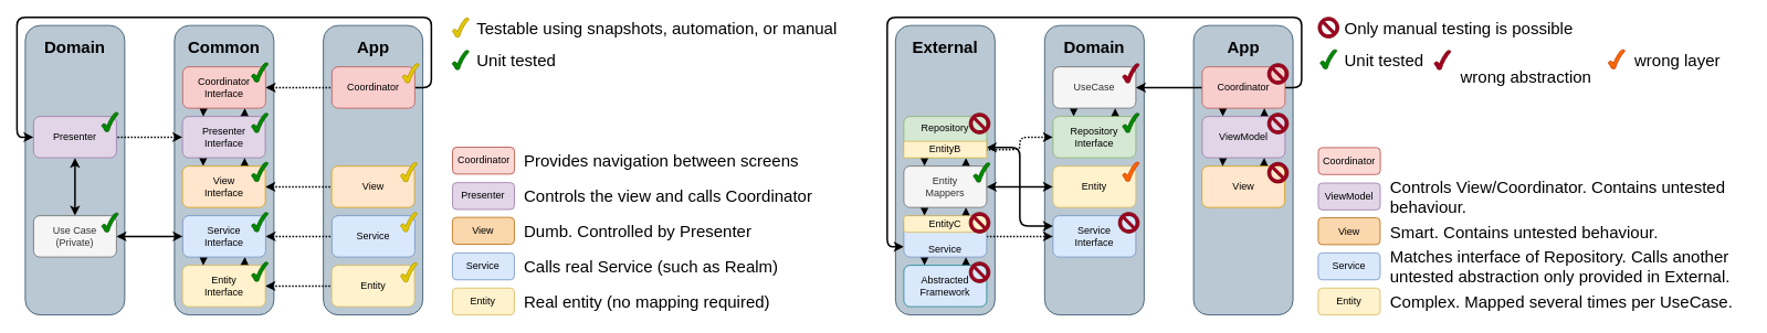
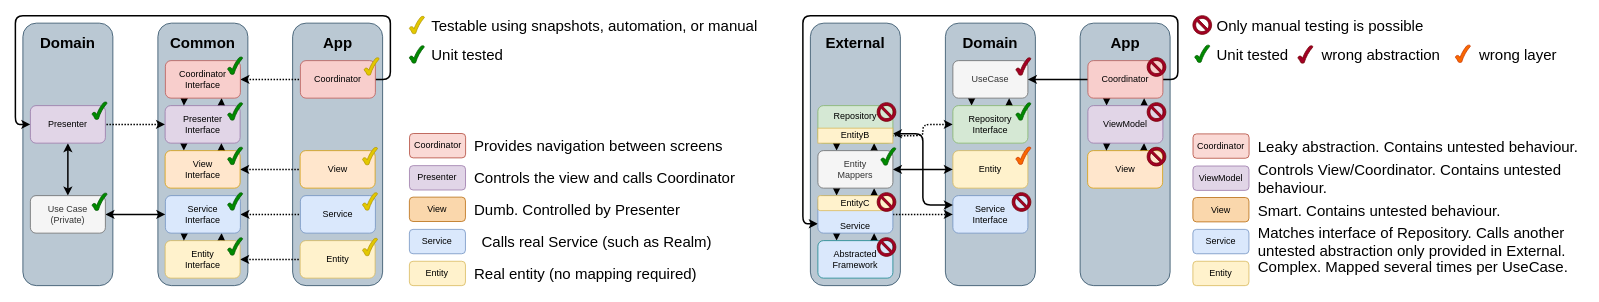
- <mxCell id="96" value="wrong abstraction" style="text;html=1;strokeColor=none;fillColor=none;align=left;verticalAlign=middle;whiteSpace=wrap;rounded=0;shadow=0;glass=0;comic=0;labelBackgroundColor=none;fontSize=20;" vertex="1" parent="1"><mxGeometry x="1759.65" y="80.88" width="160.35" height="20" as="geometry" /></mxCell>
+ <mxCell id="96" value="wrong abstraction" style="text;html=1;strokeColor=none;fillColor=none;align=left;verticalAlign=middle;whiteSpace=wrap;rounded=0;shadow=0;glass=0;comic=0;labelBackgroundColor=none;fontSize=20;" vertex="1" parent="1"><mxGeometry x="1759.65" y="60.88" width="160.35" height="20" as="geometry" /></mxCell>
+ <mxCell id="117" value="Leaky abstraction. Contains untested behaviour." style="text;html=1;strokeColor=none;fillColor=none;align=left;verticalAlign=middle;whiteSpace=wrap;rounded=0;shadow=0;glass=0;comic=0;labelBackgroundColor=none;fontSize=20;" vertex="1" parent="1"><mxGeometry x="1674.95" y="183.67" width="435.05" height="20" as="geometry" /></mxCell>
- <mxCell id="111" value="Calls real Service (such as Realm)" style="text;html=1;strokeColor=none;fillColor=none;align=left;verticalAlign=middle;whiteSpace=wrap;rounded=0;shadow=0;glass=0;comic=0;labelBackgroundColor=none;fontSize=20;" vertex="1" parent="1"><mxGeometry x="630.1" y="311" width="370" height="20" as="geometry" /></mxCell>
+ <mxCell id="111" value="Calls real Service (such as Realm)" style="text;html=1;strokeColor=none;fillColor=none;align=left;verticalAlign=middle;whiteSpace=wrap;rounded=0;shadow=0;glass=0;comic=0;labelBackgroundColor=none;fontSize=20;" vertex="1" parent="1"><mxGeometry x="640.1" y="311" width="370" height="20" as="geometry" /></mxCell>
- <mxCell id="123" value="Complex. Mapped several times per UseCase." style="text;html=1;strokeColor=none;fillColor=none;align=left;verticalAlign=middle;whiteSpace=wrap;rounded=0;shadow=0;glass=0;comic=0;labelBackgroundColor=none;fontSize=20;" vertex="1" parent="1"><mxGeometry x="1674.75" y="353.75" width="425.25" height="20" as="geometry" /></mxCell>
+ <mxCell id="123" value="Complex. Mapped several times per UseCase." style="text;html=1;strokeColor=none;fillColor=none;align=left;verticalAlign=middle;whiteSpace=wrap;rounded=0;shadow=0;glass=0;comic=0;labelBackgroundColor=none;fontSize=20;" vertex="1" parent="1"><mxGeometry x="1674.75" y="343.75" width="425.25" height="20" as="geometry" /></mxCell>
